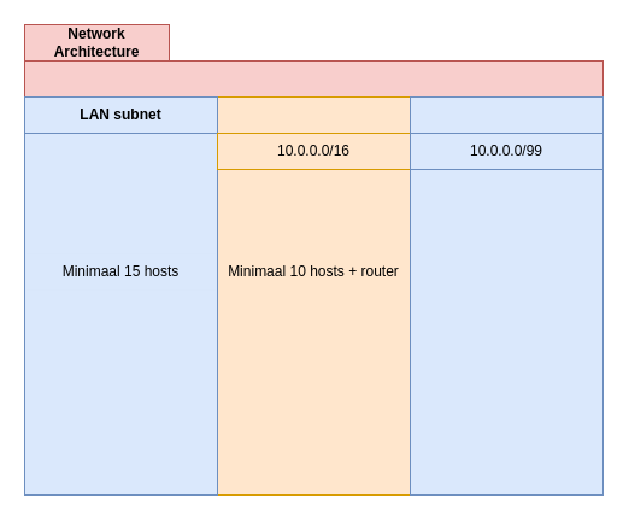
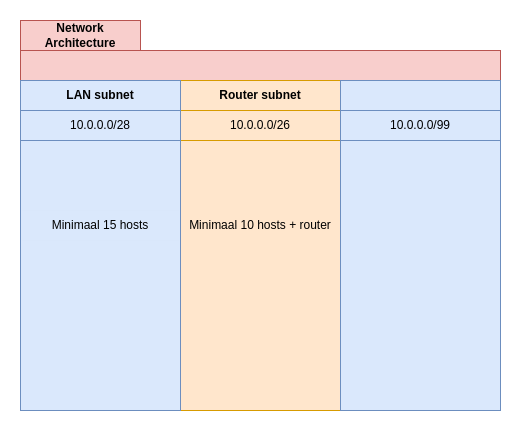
+ <mxCell id="11" value="Router subnet" style="text;html=1;strokeColor=none;fillColor=none;align=center;verticalAlign=middle;whiteSpace=wrap;rounded=0;fontStyle=1" vertex="1" parent="1"><mxGeometry x="180" y="80" width="160" height="30" as="geometry" /></mxCell>
+ <mxCell id="14" value="&lt;div&gt;10.0.0.0/28&lt;/div&gt;" style="text;html=1;strokeColor=#6c8ebf;fillColor=#dae8fc;align=center;verticalAlign=middle;whiteSpace=wrap;rounded=0;" vertex="1" parent="1"><mxGeometry x="20" y="110" width="160" height="30" as="geometry" /></mxCell>
- <mxCell id="13" value="&lt;div&gt;10.0.0.0/16&lt;/div&gt;" style="text;html=1;strokeColor=#d79b00;fillColor=#ffe6cc;align=center;verticalAlign=middle;whiteSpace=wrap;rounded=0;" vertex="1" parent="1"><mxGeometry x="180" y="110" width="160" height="30" as="geometry" /></mxCell>
+ <mxCell id="13" value="&lt;div&gt;10.0.0.0/26&lt;/div&gt;" style="text;html=1;strokeColor=#d79b00;fillColor=#ffe6cc;align=center;verticalAlign=middle;whiteSpace=wrap;rounded=0;" vertex="1" parent="1"><mxGeometry x="180" y="110" width="160" height="30" as="geometry" /></mxCell>
